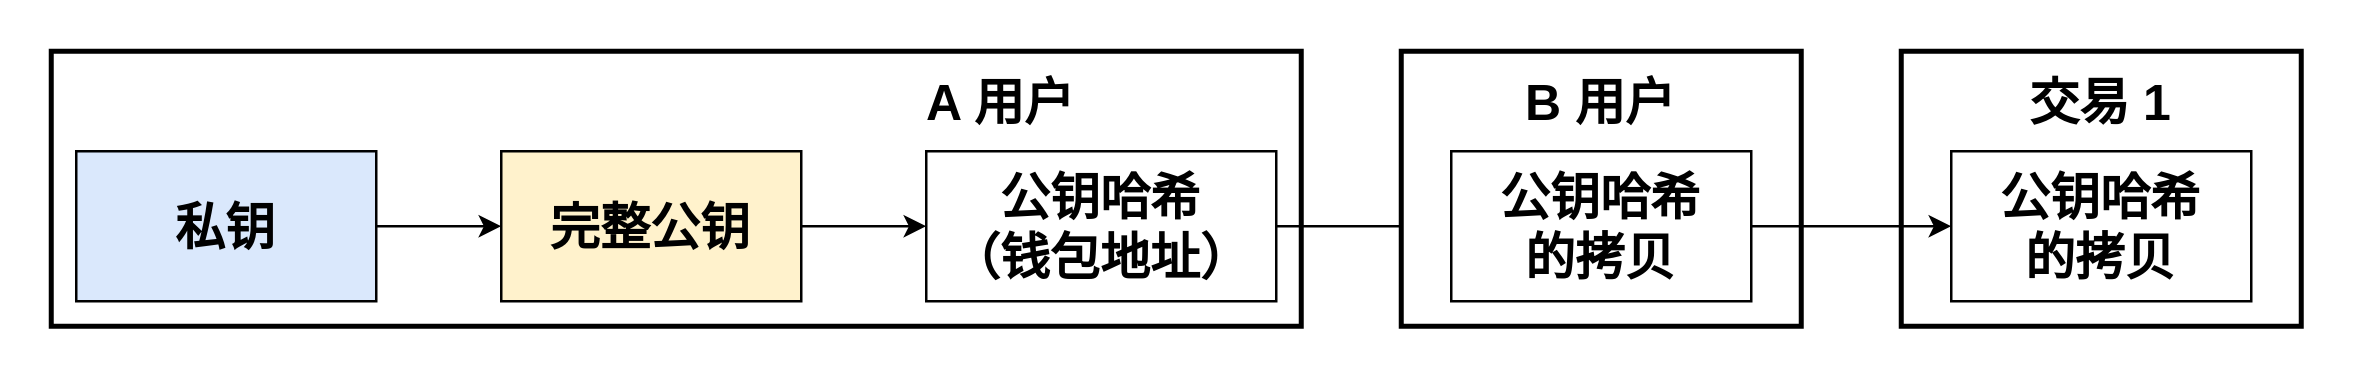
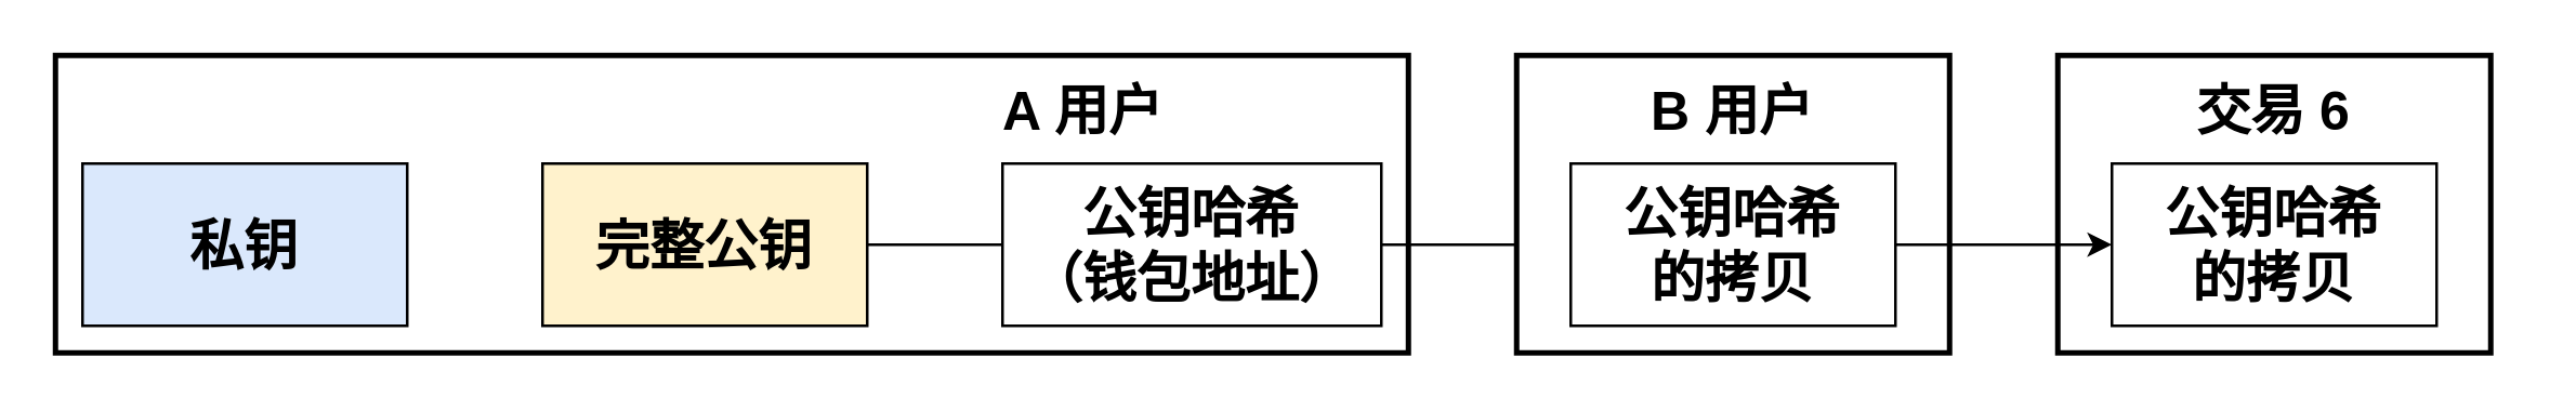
- <mxCell id="17" value="&lt;font style=&quot;font-size: 20px&quot;&gt;&lt;b&gt;交易 1&lt;/b&gt;&lt;/font&gt;" style="text;html=1;strokeColor=none;fillColor=none;align=center;verticalAlign=middle;whiteSpace=wrap;rounded=0;" vertex="1" parent="14"><mxGeometry y="10" width="180" height="20" as="geometry" /></mxCell>
+ <mxCell id="17" value="&lt;font style=&quot;font-size: 20px&quot;&gt;&lt;b&gt;交易 6&lt;/b&gt;&lt;/font&gt;" style="text;html=1;strokeColor=none;fillColor=none;align=center;verticalAlign=middle;whiteSpace=wrap;rounded=0;" vertex="1" parent="14"><mxGeometry y="10" width="180" height="20" as="geometry" /></mxCell>
- <mxCell id="3" style="edgeStyle=orthogonalEdgeStyle;rounded=0;orthogonalLoop=1;jettySize=auto;html=1;exitX=1;exitY=0.5;exitDx=0;exitDy=0;entryX=0;entryY=0.5;entryDx=0;entryDy=0;" edge="1" parent="1" source="4" target="6"><mxGeometry relative="1" as="geometry" /></mxCell>
- <mxCell id="5" style="edgeStyle=orthogonalEdgeStyle;rounded=0;orthogonalLoop=1;jettySize=auto;html=1;exitX=1;exitY=0.5;exitDx=0;exitDy=0;entryX=0;entryY=0.5;entryDx=0;entryDy=0;" edge="1" parent="1" source="6" target="8"><mxGeometry relative="1" as="geometry" /></mxCell>
+ <mxCell id="5" style="edgeStyle=orthogonalEdgeStyle;rounded=0;orthogonalLoop=1;jettySize=auto;html=1;exitX=1;exitY=0.5;exitDx=0;exitDy=0;entryX=0;entryY=0.5;entryDx=0;entryDy=0;endArrow=none;" edge="1" parent="1" source="6" target="8"><mxGeometry relative="1" as="geometry" /></mxCell>
